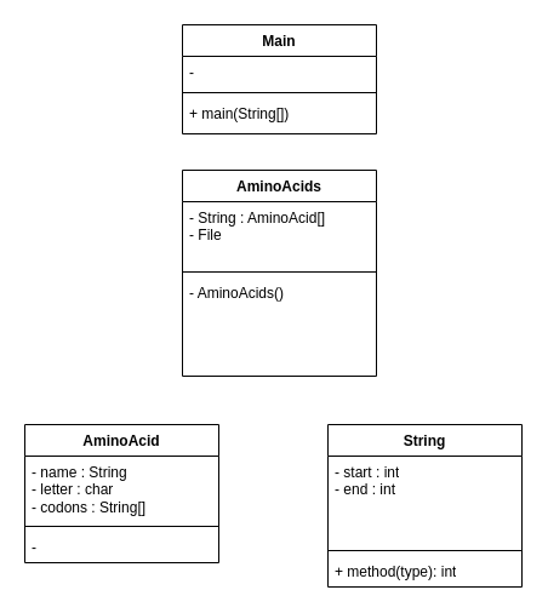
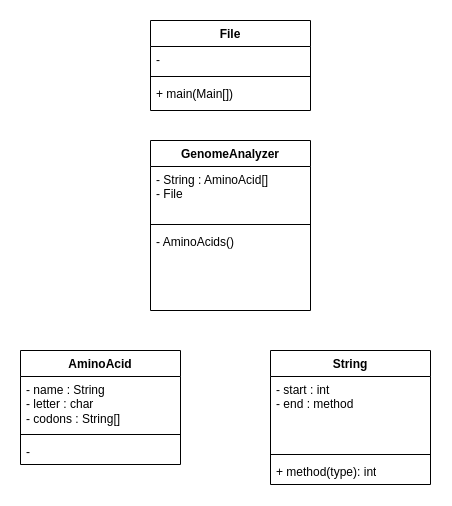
- <mxCell id="2" value="Main" style="swimlane;fontStyle=1;align=center;verticalAlign=top;childLayout=stackLayout;horizontal=1;startSize=26;horizontalStack=0;resizeParent=1;resizeParentMax=0;resizeLast=0;collapsible=1;marginBottom=0;whiteSpace=wrap;html=1;" vertex="1" parent="1"><mxGeometry x="150" y="20" width="160" height="90" as="geometry" /></mxCell>
+ <mxCell id="2" value="File" style="swimlane;fontStyle=1;align=center;verticalAlign=top;childLayout=stackLayout;horizontal=1;startSize=26;horizontalStack=0;resizeParent=1;resizeParentMax=0;resizeLast=0;collapsible=1;marginBottom=0;whiteSpace=wrap;html=1;" vertex="1" parent="1"><mxGeometry x="150" y="20" width="160" height="90" as="geometry" /></mxCell>
- <mxCell id="5" value="+ main(String[])" style="text;strokeColor=none;fillColor=none;align=left;verticalAlign=top;spacingLeft=4;spacingRight=4;overflow=hidden;rotatable=0;points=[[0,0.5],[1,0.5]];portConstraint=eastwest;whiteSpace=wrap;html=1;" vertex="1" parent="2"><mxGeometry y="60" width="160" height="30" as="geometry" /></mxCell>
+ <mxCell id="5" value="+ main(Main[])" style="text;strokeColor=none;fillColor=none;align=left;verticalAlign=top;spacingLeft=4;spacingRight=4;overflow=hidden;rotatable=0;points=[[0,0.5],[1,0.5]];portConstraint=eastwest;whiteSpace=wrap;html=1;" vertex="1" parent="2"><mxGeometry y="60" width="160" height="30" as="geometry" /></mxCell>
- <mxCell id="14" value="AminoAcids" style="swimlane;fontStyle=1;align=center;verticalAlign=top;childLayout=stackLayout;horizontal=1;startSize=26;horizontalStack=0;resizeParent=1;resizeParentMax=0;resizeLast=0;collapsible=1;marginBottom=0;whiteSpace=wrap;html=1;" vertex="1" parent="1"><mxGeometry x="150" y="140" width="160" height="170" as="geometry" /></mxCell>
+ <mxCell id="14" value="GenomeAnalyzer" style="swimlane;fontStyle=1;align=center;verticalAlign=top;childLayout=stackLayout;horizontal=1;startSize=26;horizontalStack=0;resizeParent=1;resizeParentMax=0;resizeLast=0;collapsible=1;marginBottom=0;whiteSpace=wrap;html=1;" vertex="1" parent="1"><mxGeometry x="150" y="140" width="160" height="170" as="geometry" /></mxCell>
- <mxCell id="11" value="- start : int&lt;div&gt;- end : int&lt;/div&gt;" style="text;strokeColor=none;fillColor=none;align=left;verticalAlign=top;spacingLeft=4;spacingRight=4;overflow=hidden;rotatable=0;points=[[0,0.5],[1,0.5]];portConstraint=eastwest;whiteSpace=wrap;html=1;" vertex="1" parent="10"><mxGeometry y="26" width="160" height="74" as="geometry" /></mxCell>
+ <mxCell id="11" value="- start : int&lt;div&gt;- end : method&lt;/div&gt;" style="text;strokeColor=none;fillColor=none;align=left;verticalAlign=top;spacingLeft=4;spacingRight=4;overflow=hidden;rotatable=0;points=[[0,0.5],[1,0.5]];portConstraint=eastwest;whiteSpace=wrap;html=1;" vertex="1" parent="10"><mxGeometry y="26" width="160" height="74" as="geometry" /></mxCell>
